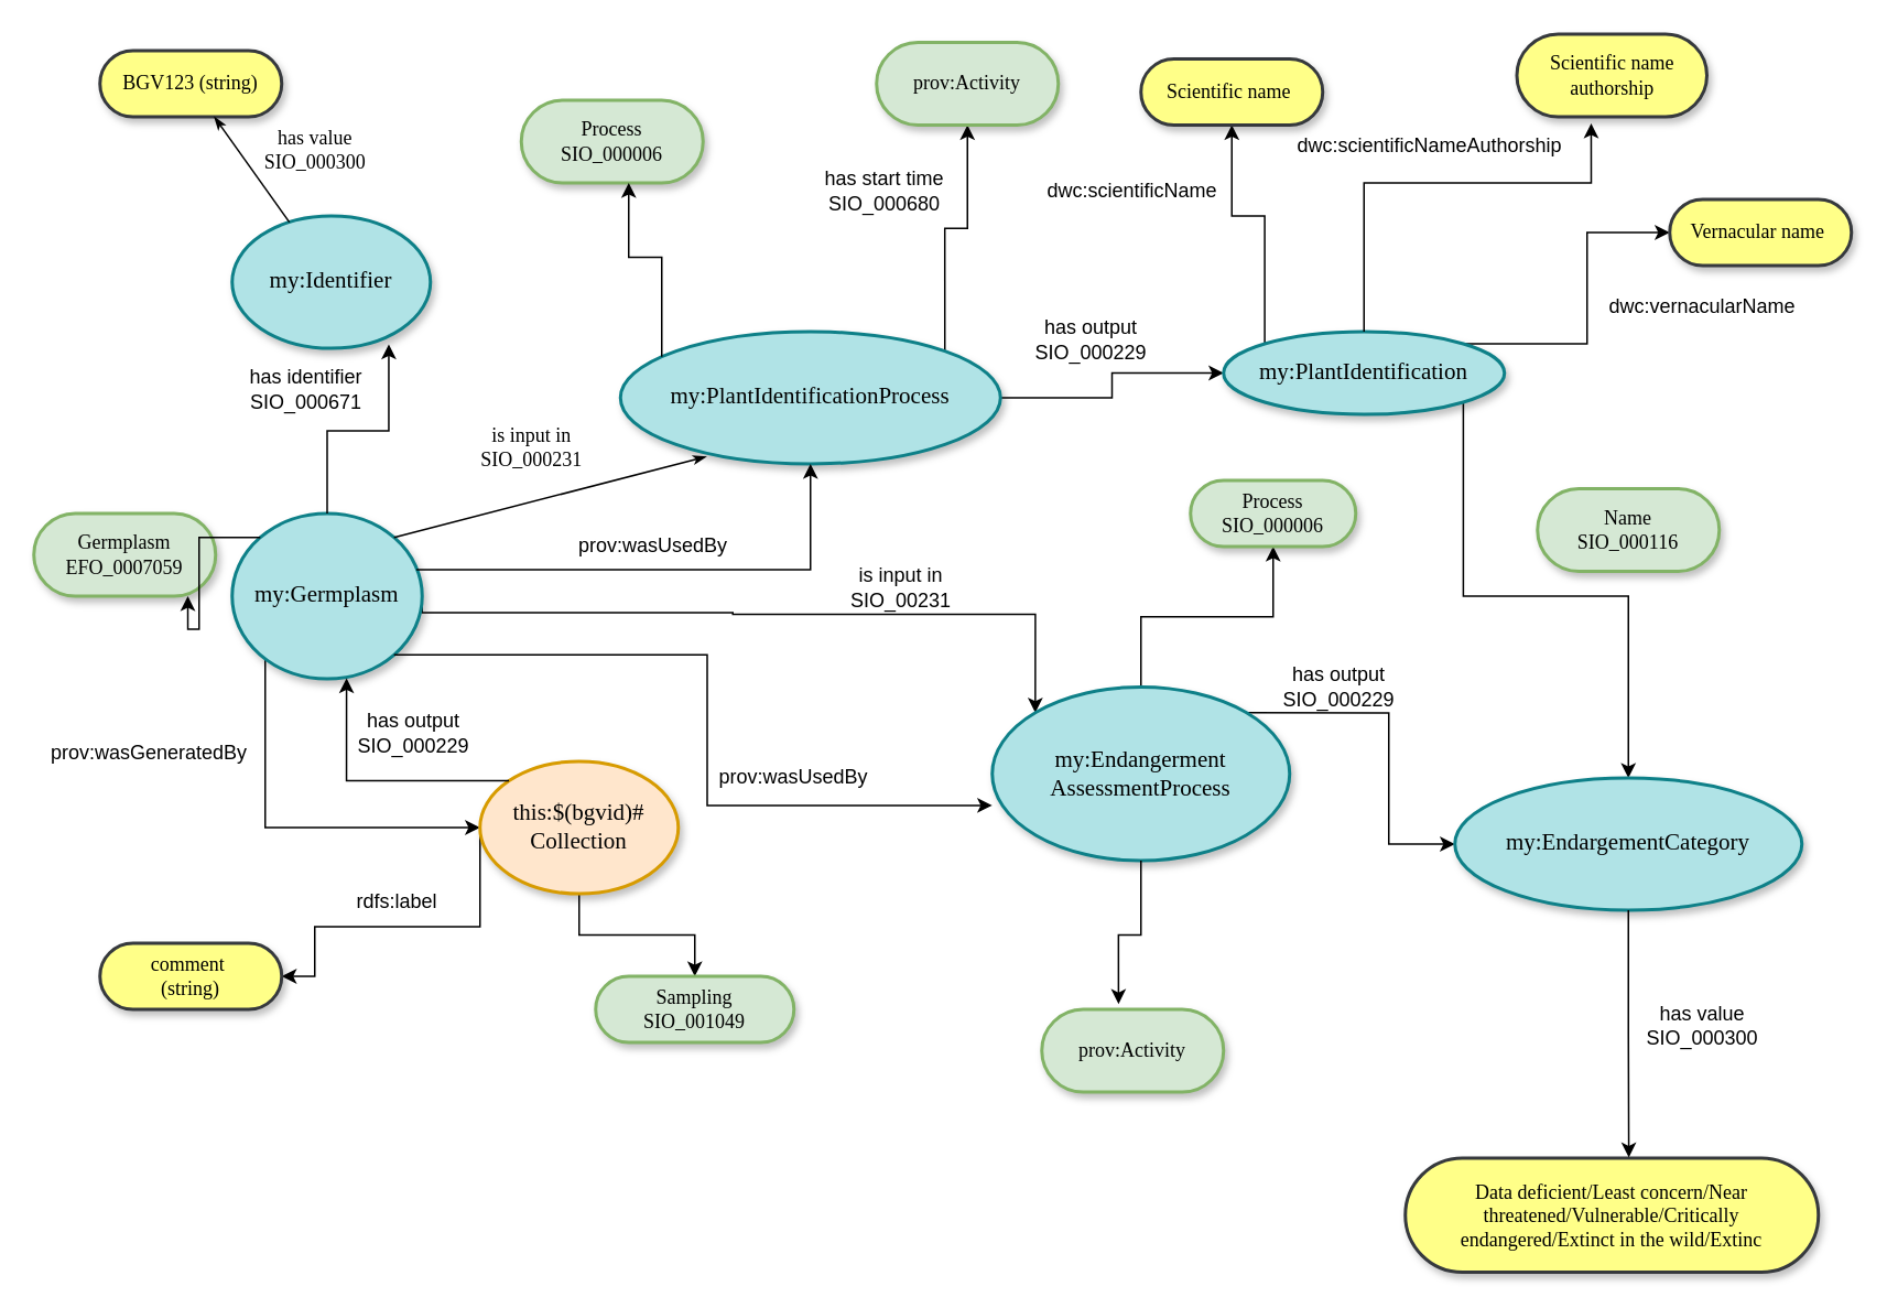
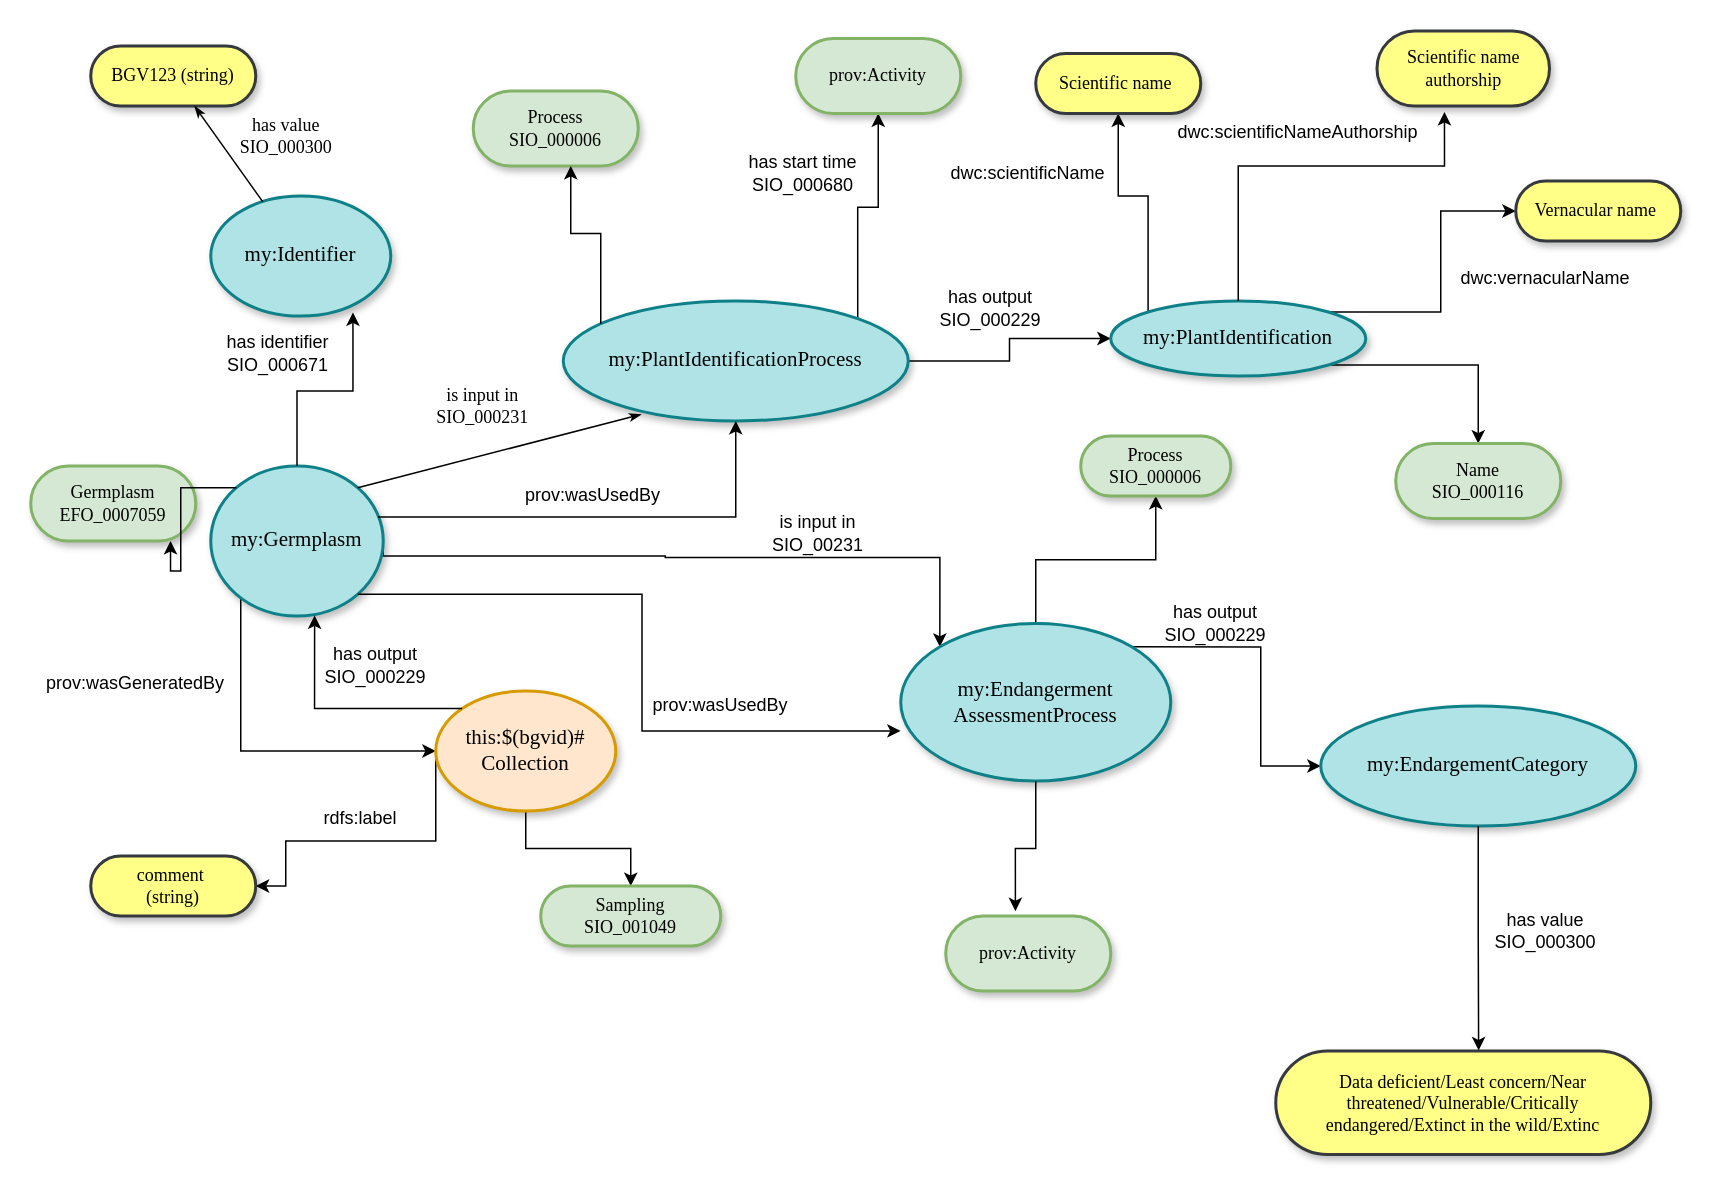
- <mxCell id="19" style="edgeStyle=orthogonalEdgeStyle;rounded=0;orthogonalLoop=1;jettySize=auto;html=1;exitX=1;exitY=1;exitDx=0;exitDy=0;" edge="1" parent="1" source="20" target="35"><mxGeometry relative="1" as="geometry" /></mxCell>
+ <mxCell id="19" style="edgeStyle=orthogonalEdgeStyle;rounded=0;orthogonalLoop=1;jettySize=auto;html=1;exitX=1;exitY=1;exitDx=0;exitDy=0;" edge="1" parent="1" source="20" target="43"><mxGeometry relative="1" as="geometry" /></mxCell>
